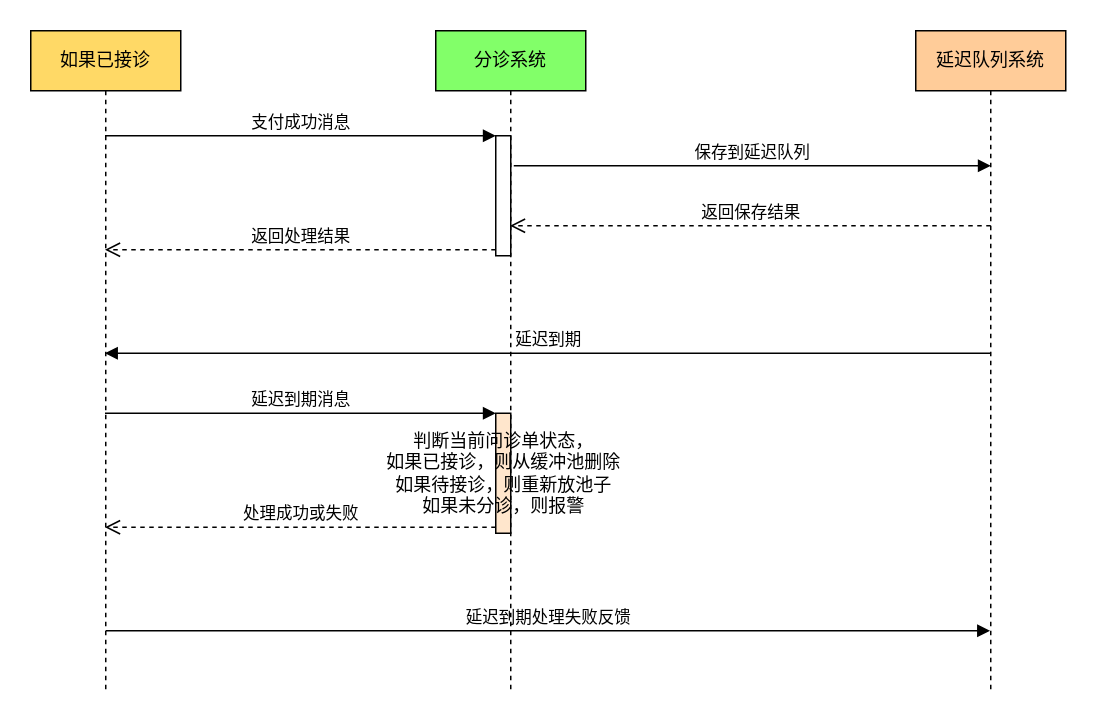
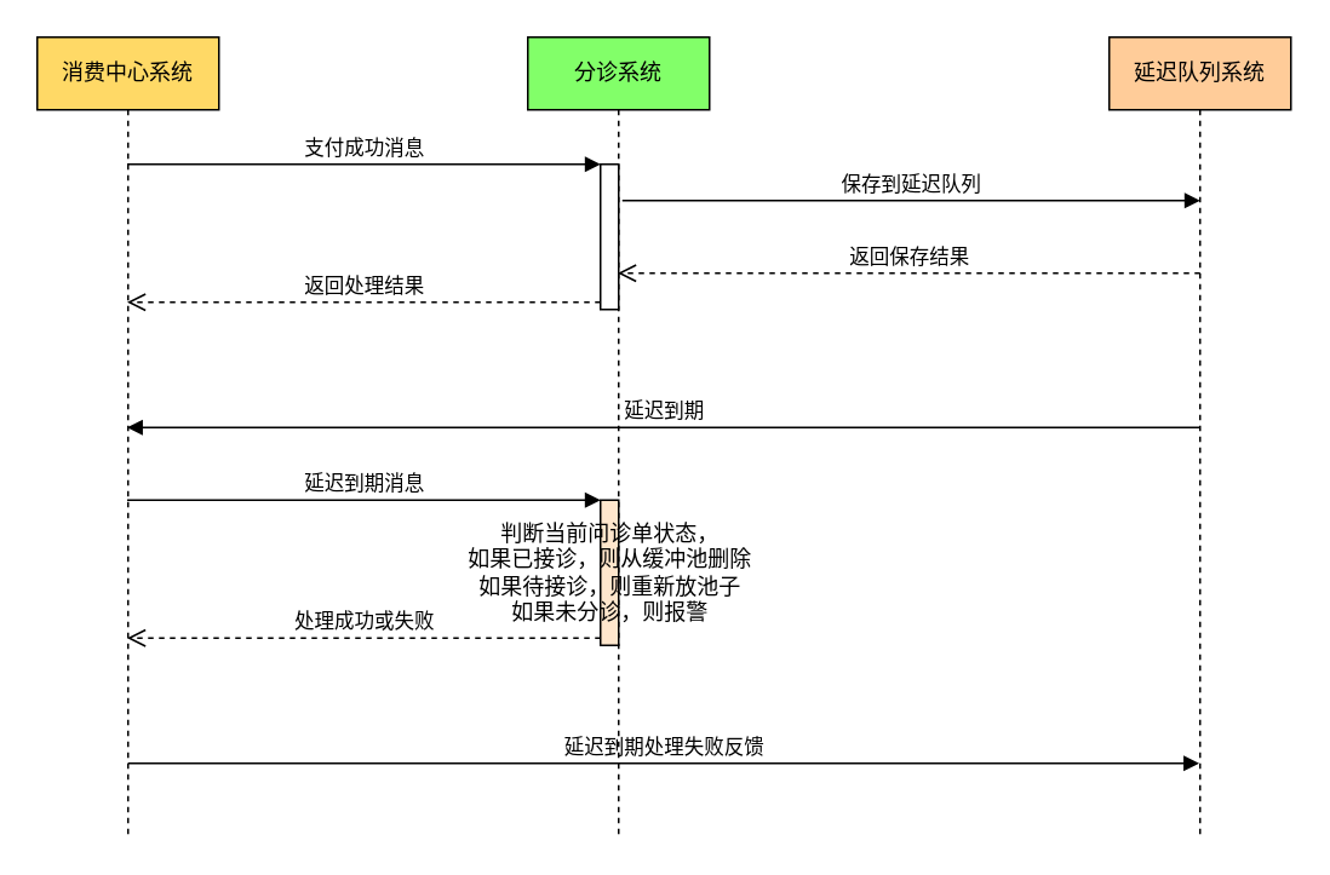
- <mxCell id="2" value="如果已接诊" style="shape=umlLifeline;perimeter=lifelinePerimeter;whiteSpace=wrap;html=1;container=1;collapsible=0;recursiveResize=0;outlineConnect=0;fillColor=#FFD966;" vertex="1" parent="1"><mxGeometry x="20" y="20" width="100" height="440" as="geometry" /></mxCell>
+ <mxCell id="2" value="消费中心系统" style="shape=umlLifeline;perimeter=lifelinePerimeter;whiteSpace=wrap;html=1;container=1;collapsible=0;recursiveResize=0;outlineConnect=0;fillColor=#FFD966;" vertex="1" parent="1"><mxGeometry x="20" y="20" width="100" height="440" as="geometry" /></mxCell>
